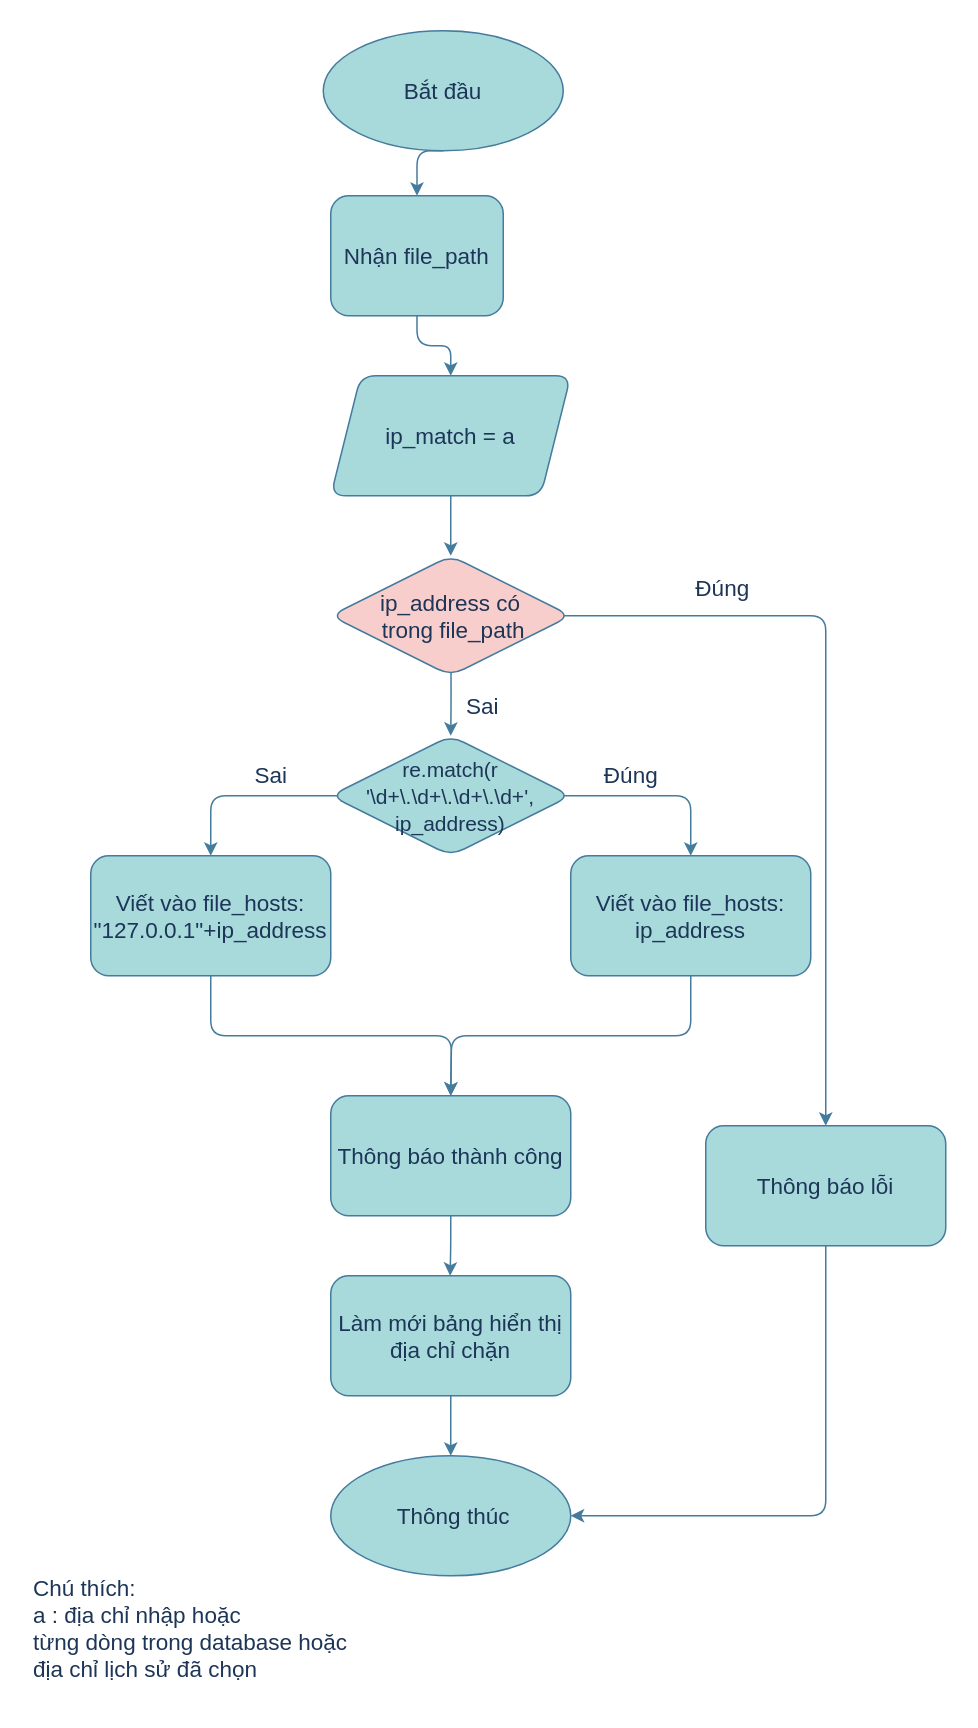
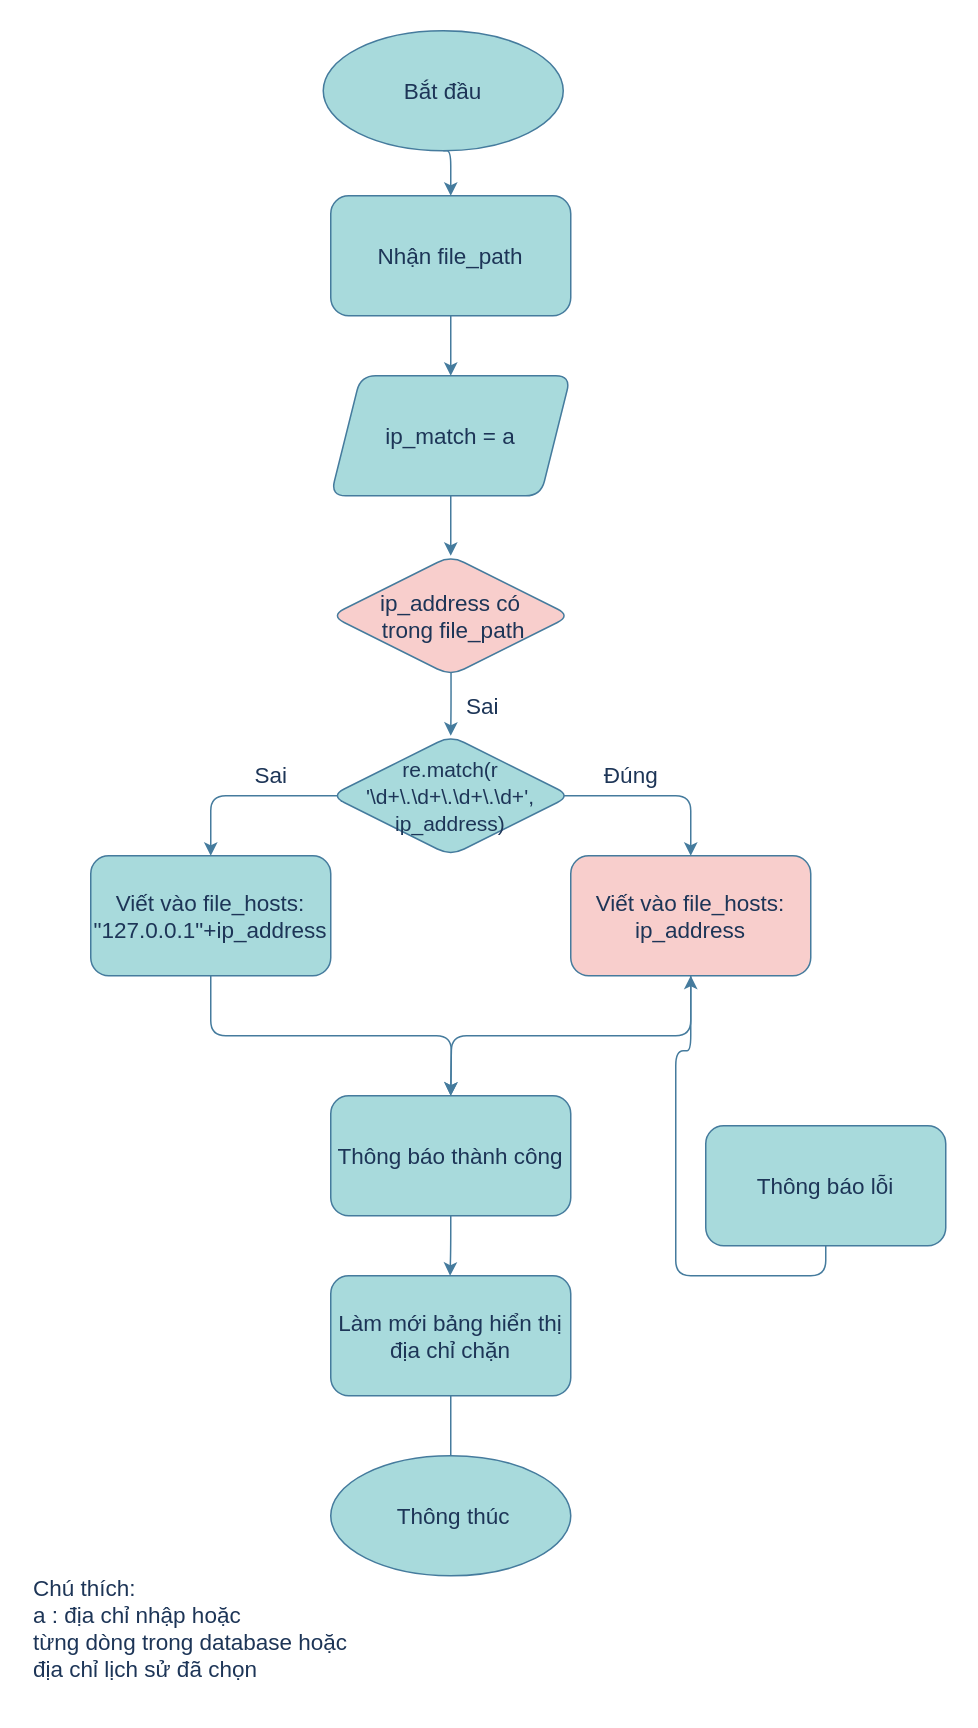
- <mxCell id="27" value="Nhận file_path" style="rounded=1;whiteSpace=wrap;html=1;labelBackgroundColor=none;fillColor=#A8DADC;strokeColor=#457B9D;fontColor=#1D3557;fontSize=15;" parent="1" vertex="1"><mxGeometry x="220" y="130" width="115" height="80" as="geometry" /></mxCell>
+ <mxCell id="27" value="Nhận file_path" style="rounded=1;whiteSpace=wrap;html=1;labelBackgroundColor=none;fillColor=#A8DADC;strokeColor=#457B9D;fontColor=#1D3557;fontSize=15;" parent="1" vertex="1"><mxGeometry x="220" y="130" width="160" height="80" as="geometry" /></mxCell>
- <mxCell id="17" style="edgeStyle=orthogonalEdgeStyle;rounded=1;orthogonalLoop=1;jettySize=auto;html=1;exitX=0.125;exitY=0.5;exitDx=0;exitDy=0;strokeColor=#457B9D;fontColor=default;fillColor=#A8DADC;fontSize=15;exitPerimeter=0;labelBackgroundColor=none;" parent="1" source="29" target="25" edge="1"><mxGeometry relative="1" as="geometry"><mxPoint x="380" y="410" as="sourcePoint" /></mxGeometry></mxCell>
- <mxCell id="18" value="Đúng" style="edgeLabel;html=1;align=center;verticalAlign=middle;resizable=0;points=[];labelBackgroundColor=none;fontColor=#1D3557;fontSize=15;" vertex="1" connectable="0" parent="17"><mxGeometry x="-0.261" y="-1" relative="1" as="geometry"><mxPoint y="-21" as="offset" /></mxGeometry></mxCell>
- <mxCell id="14" value="Viết vào file_hosts:&lt;br style=&quot;font-size: 15px;&quot;&gt;ip_address" style="rounded=1;whiteSpace=wrap;html=1;labelBackgroundColor=none;fillColor=#A8DADC;strokeColor=#457B9D;fontColor=#1D3557;fontSize=15;" parent="1" vertex="1"><mxGeometry x="380" y="570" width="160" height="80" as="geometry" /></mxCell>
+ <mxCell id="14" value="Viết vào file_hosts:&lt;br style=&quot;font-size: 15px;&quot;&gt;ip_address" style="rounded=1;whiteSpace=wrap;html=1;labelBackgroundColor=none;fillColor=#f8cecc;strokeColor=#457B9D;fontColor=#1D3557;fontSize=15;" parent="1" vertex="1"><mxGeometry x="380" y="570" width="160" height="80" as="geometry" /></mxCell>
- <mxCell id="21" style="edgeStyle=orthogonalEdgeStyle;rounded=1;orthogonalLoop=1;jettySize=auto;html=1;exitX=0.5;exitY=1;exitDx=0;exitDy=0;entryX=0.5;entryY=0;entryDx=0;entryDy=0;labelBackgroundColor=none;strokeColor=#457B9D;fontColor=default;fontSize=15;" parent="1" source="22" target="23" edge="1"><mxGeometry relative="1" as="geometry" /></mxCell>
+ <mxCell id="21" style="edgeStyle=orthogonalEdgeStyle;rounded=1;orthogonalLoop=1;jettySize=auto;html=1;exitX=0.5;exitY=1;exitDx=0;exitDy=0;entryX=0.5;entryY=0;entryDx=0;entryDy=0;labelBackgroundColor=none;strokeColor=#457B9D;fontColor=default;fontSize=15;endArrow=none;" parent="1" source="22" target="23" edge="1"><mxGeometry relative="1" as="geometry" /></mxCell>
- <mxCell id="24" style="edgeStyle=orthogonalEdgeStyle;rounded=1;orthogonalLoop=1;jettySize=auto;html=1;exitX=0.5;exitY=1;exitDx=0;exitDy=0;entryX=1;entryY=0.5;entryDx=0;entryDy=0;strokeColor=#457B9D;fontColor=default;fillColor=#A8DADC;fontSize=15;labelBackgroundColor=none;" parent="1" source="25" target="23" edge="1"><mxGeometry relative="1" as="geometry" /></mxCell>
+ <mxCell id="24" style="edgeStyle=orthogonalEdgeStyle;rounded=1;orthogonalLoop=1;jettySize=auto;html=1;exitX=0.5;exitY=1;exitDx=0;exitDy=0;strokeColor=#457B9D;fontColor=default;fillColor=#A8DADC;fontSize=15;labelBackgroundColor=none;" parent="1" source="25" target="14" edge="1"><mxGeometry relative="1" as="geometry" /></mxCell>
